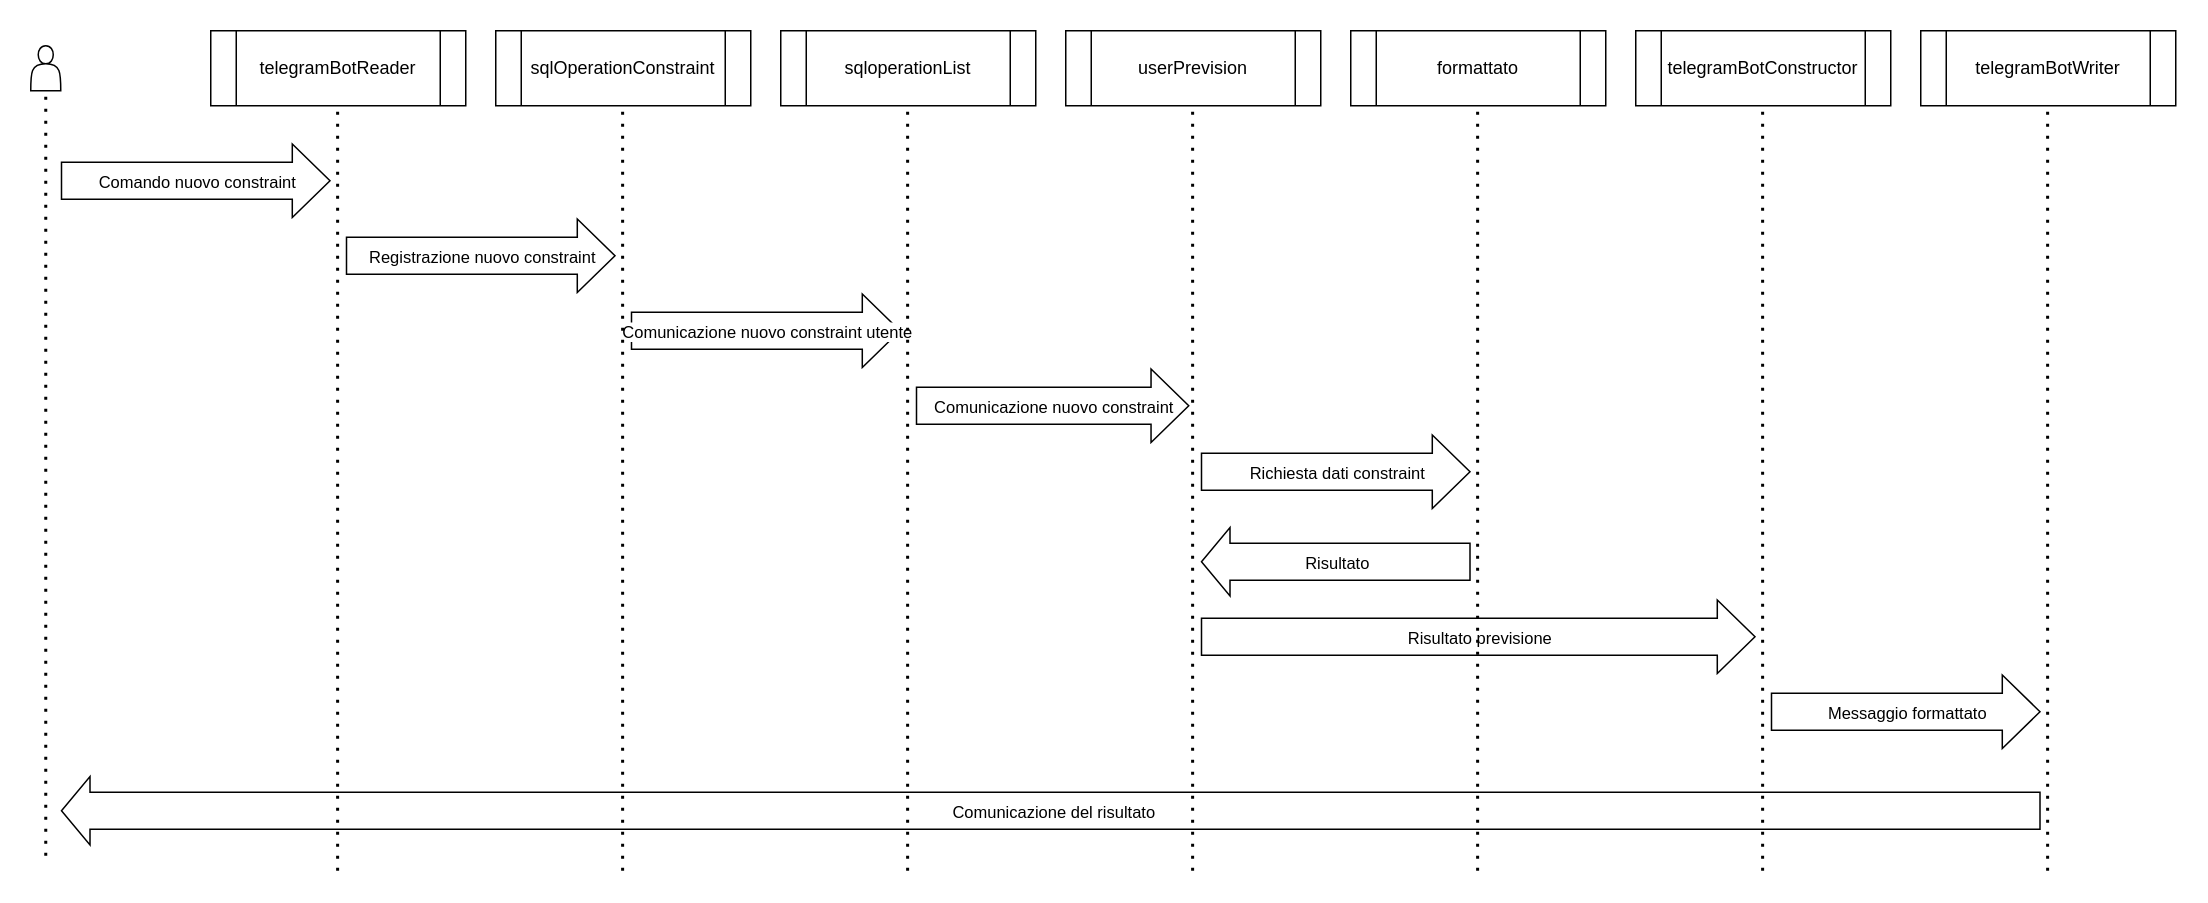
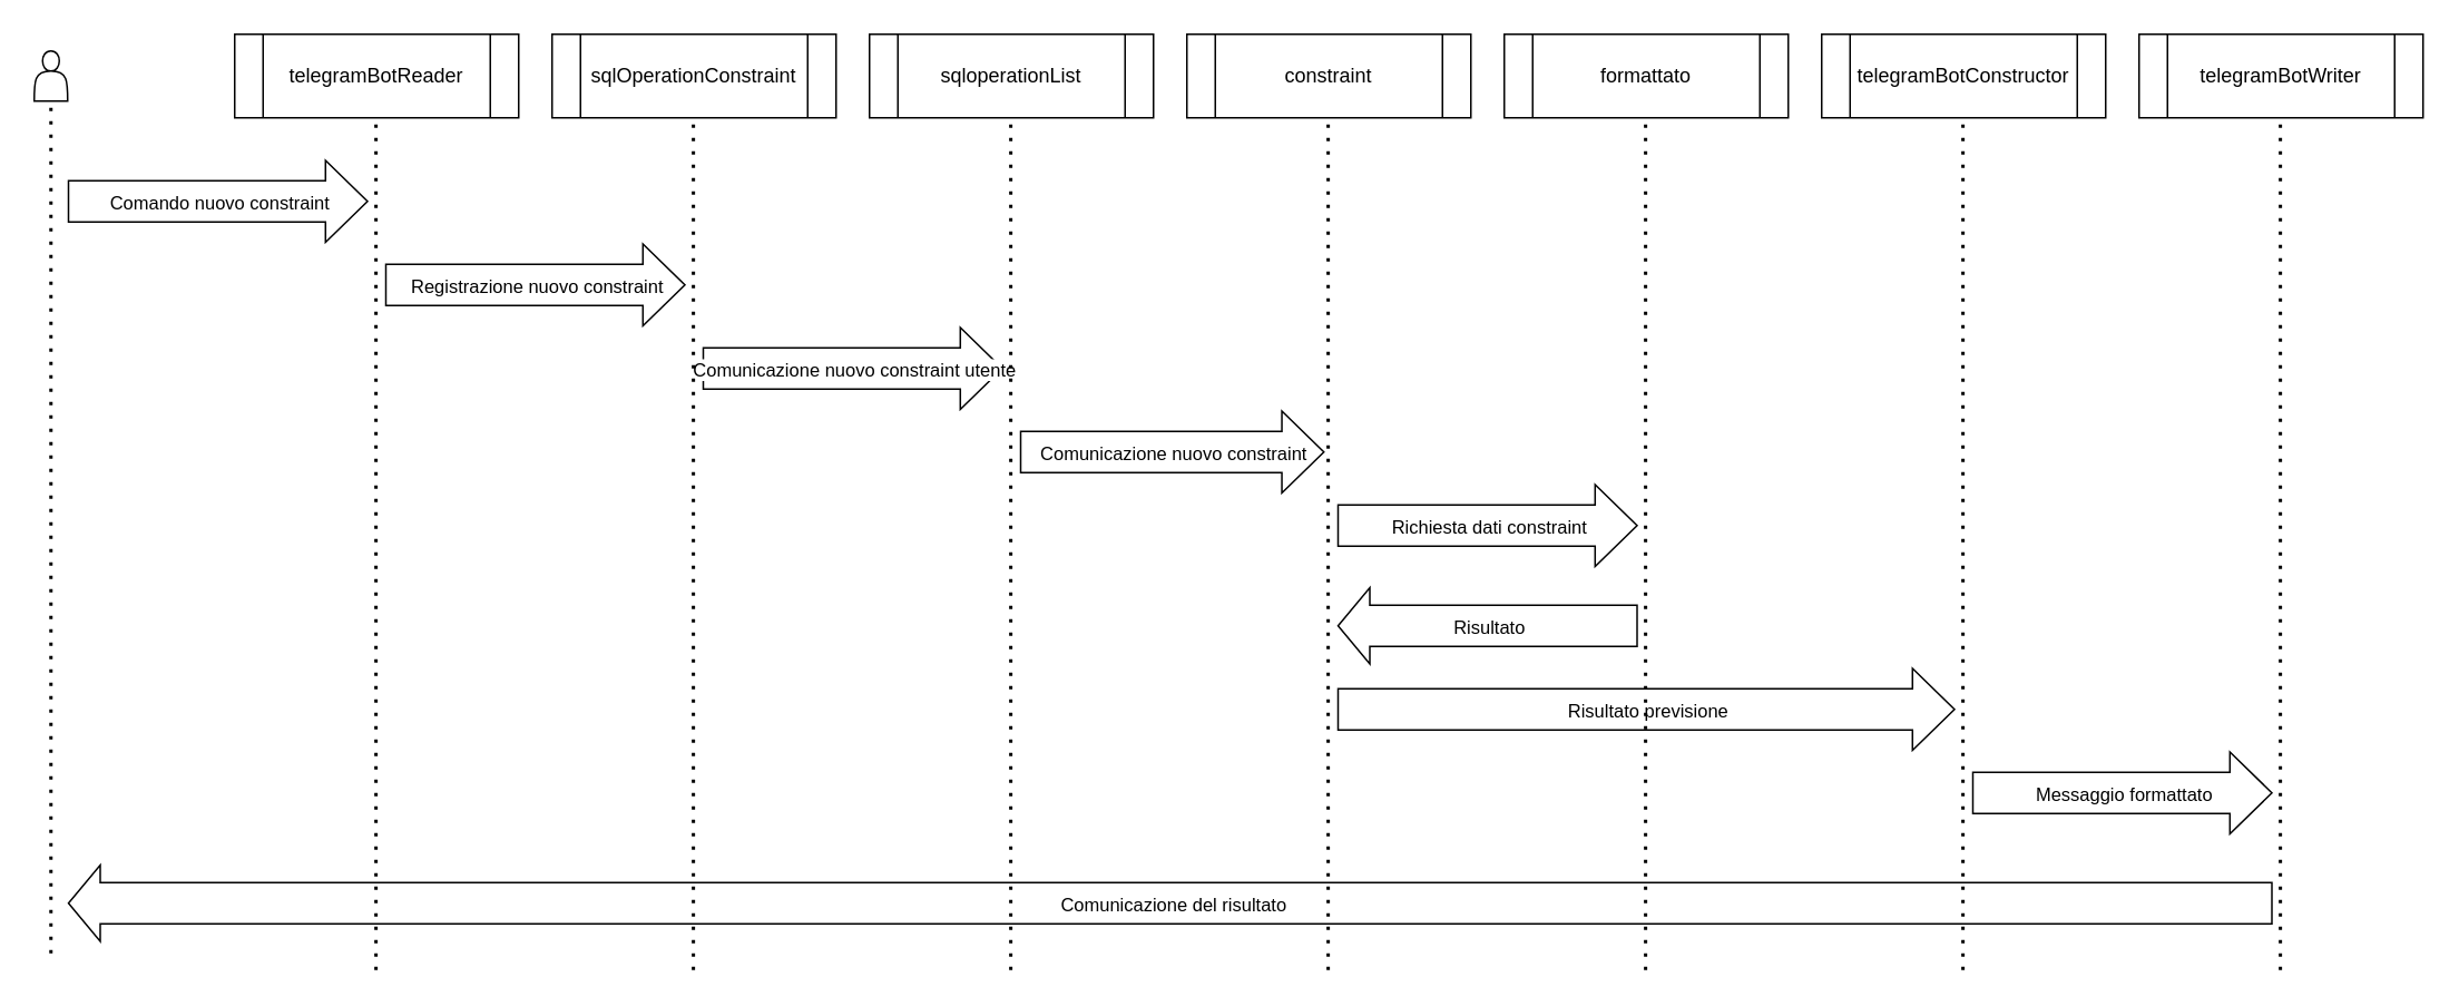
- <mxCell id="15" value="userPrevision" style="shape=process;whiteSpace=wrap;html=1;backgroundOutline=1;" parent="1" vertex="1"><mxGeometry x="710" y="20" width="170" height="50" as="geometry" /></mxCell>
+ <mxCell id="15" value="constraint" style="shape=process;whiteSpace=wrap;html=1;backgroundOutline=1;" parent="1" vertex="1"><mxGeometry x="710" y="20" width="170" height="50" as="geometry" /></mxCell>
